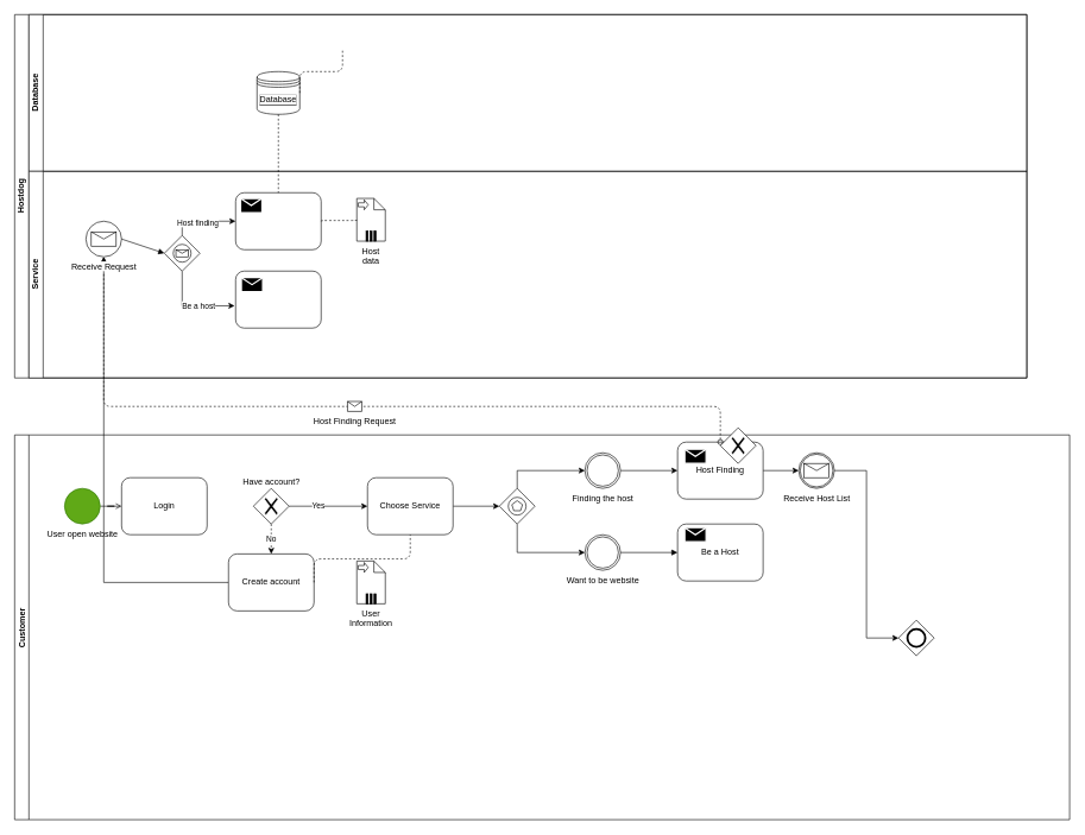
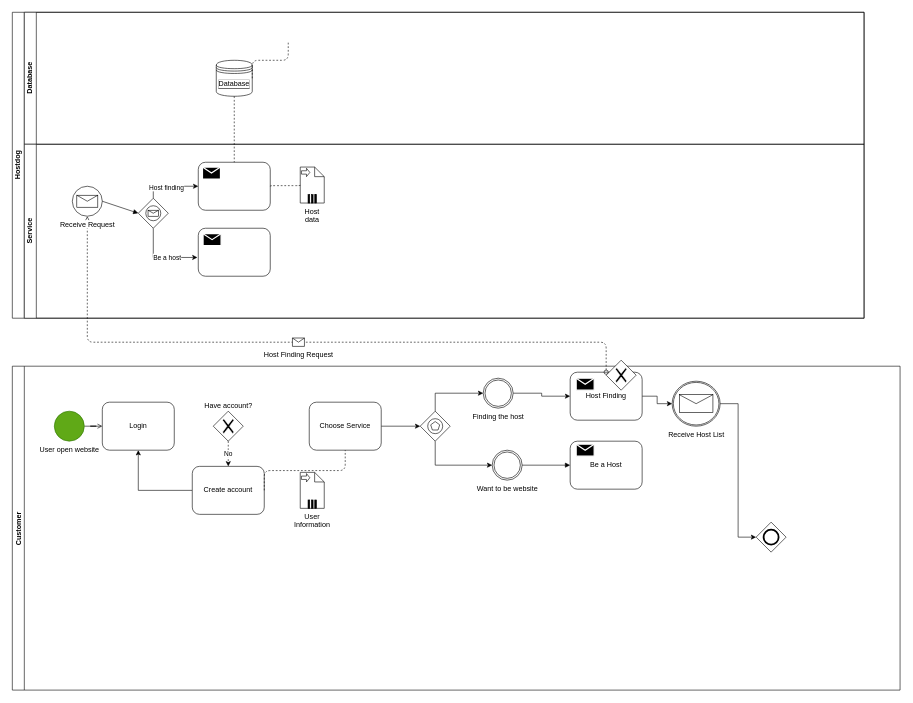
- <mxCell id="21" value="&lt;span style=&quot;&quot;&gt;Finding the host&lt;/span&gt;" style="shape=mxgraph.bpmn.shape;html=1;verticalLabelPosition=bottom;labelBackgroundColor=#FFFFFF;verticalAlign=top;align=center;perimeter=ellipsePerimeter;outlineConnect=0;outline=throwing;symbol=general;" parent="2" vertex="1"><mxGeometry x="800" y="25" width="50" height="50" as="geometry" /></mxCell>
+ <mxCell id="21" value="&lt;span style=&quot;&quot;&gt;Finding the host&lt;/span&gt;" style="shape=mxgraph.bpmn.shape;html=1;verticalLabelPosition=bottom;labelBackgroundColor=#FFFFFF;verticalAlign=top;align=center;perimeter=ellipsePerimeter;outlineConnect=0;outline=throwing;symbol=general;" parent="2" vertex="1"><mxGeometry x="785" y="20" width="50" height="50" as="geometry" /></mxCell>
- <mxCell id="32" value="Receive Host List" style="shape=mxgraph.bpmn.shape;html=1;verticalLabelPosition=bottom;labelBackgroundColor=#ffffff;verticalAlign=top;align=center;perimeter=ellipsePerimeter;outlineConnect=0;outline=catching;symbol=message;" vertex="1" parent="2"><mxGeometry x="1100" y="25" width="50" height="50" as="geometry" /></mxCell>
+ <mxCell id="32" value="Receive Host List" style="shape=mxgraph.bpmn.shape;html=1;verticalLabelPosition=bottom;labelBackgroundColor=#ffffff;verticalAlign=top;align=center;perimeter=ellipsePerimeter;outlineConnect=0;outline=catching;symbol=message;" vertex="1" parent="2"><mxGeometry x="1100" y="25" width="80" height="75" as="geometry" /></mxCell>
- <mxCell id="10" style="edgeStyle=orthogonalEdgeStyle;rounded=0;orthogonalLoop=1;jettySize=auto;html=1;exitX=1;exitY=0.5;exitDx=0;exitDy=0;entryX=0;entryY=0.5;entryDx=0;entryDy=0;" parent="2" source="5" target="9" edge="1"><mxGeometry relative="1" as="geometry"><mxPoint x="385" y="90.167" as="targetPoint" /></mxGeometry></mxCell>
- <mxCell id="11" value="Yes" style="edgeLabel;html=1;align=center;verticalAlign=middle;resizable=0;points=[];" parent="10" vertex="1" connectable="0"><mxGeometry x="-0.277" y="2" relative="1" as="geometry"><mxPoint as="offset" /></mxGeometry></mxCell>
- <mxCell id="6" style="edgeStyle=orthogonalEdgeStyle;rounded=0;orthogonalLoop=1;jettySize=auto;html=1;" parent="2" source="7" target="41" edge="1"><mxGeometry relative="1" as="geometry" /></mxCell>
+ <mxCell id="6" style="edgeStyle=orthogonalEdgeStyle;rounded=0;orthogonalLoop=1;jettySize=auto;html=1;entryX=0.5;entryY=1;entryDx=0;entryDy=0;" parent="2" source="7" target="13" edge="1"><mxGeometry relative="1" as="geometry" /></mxCell>
